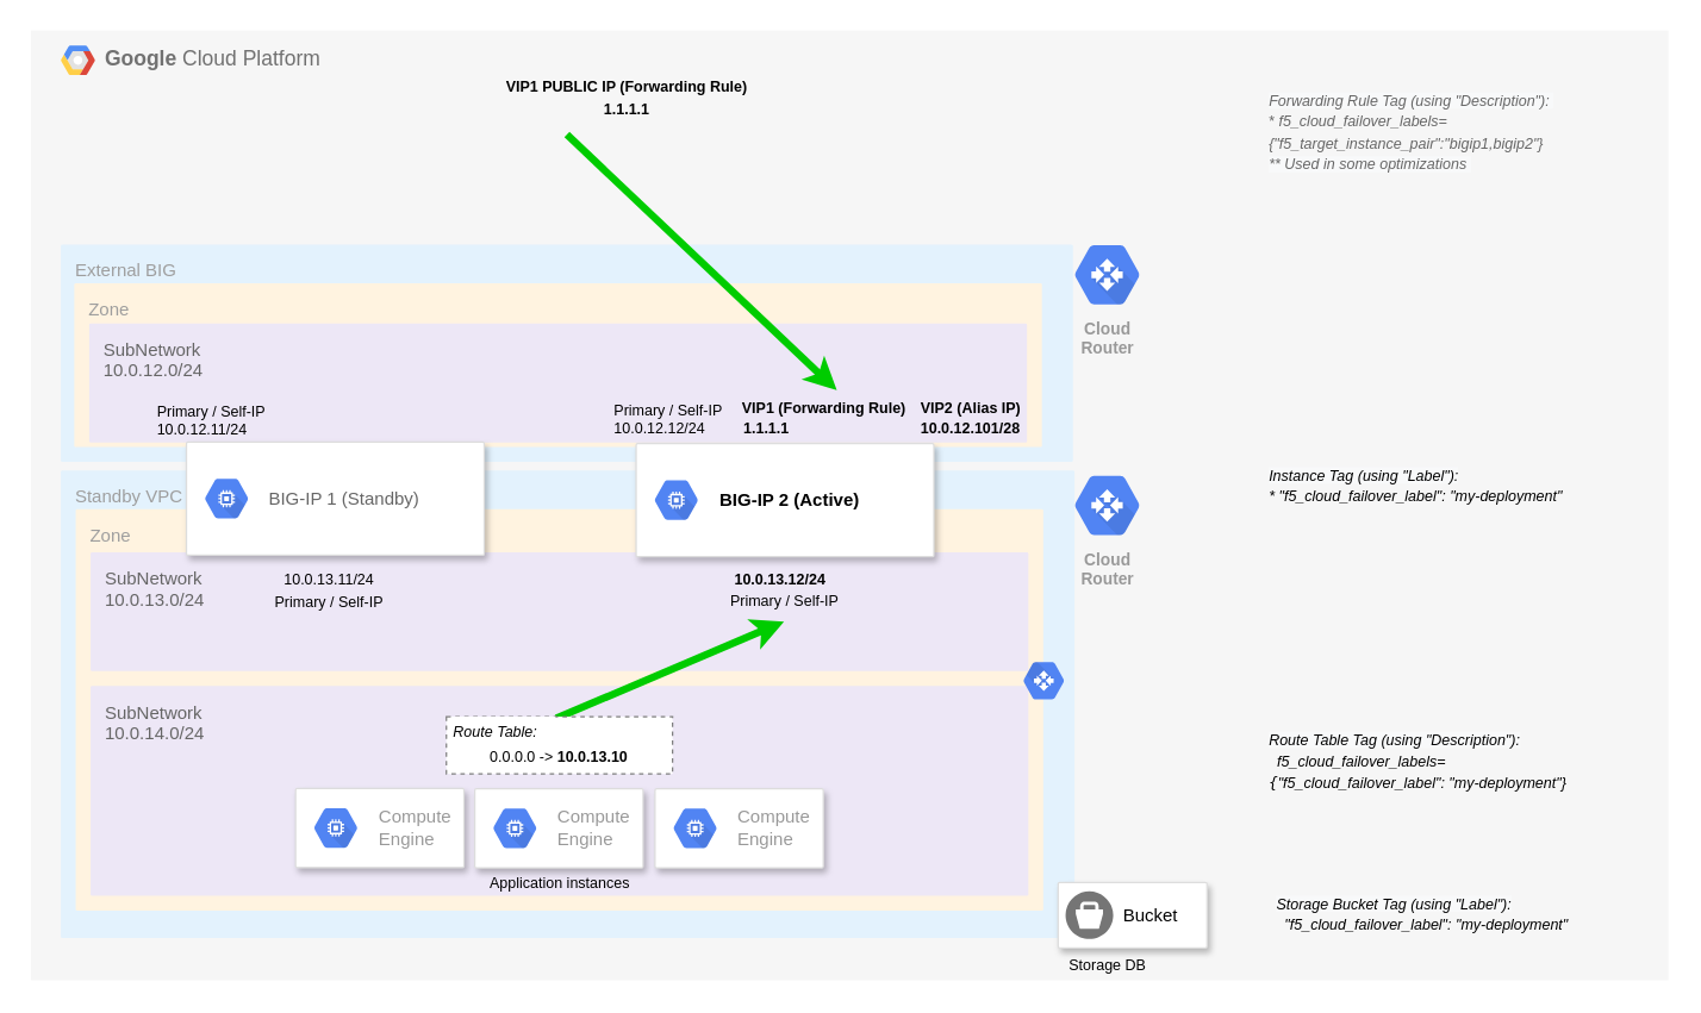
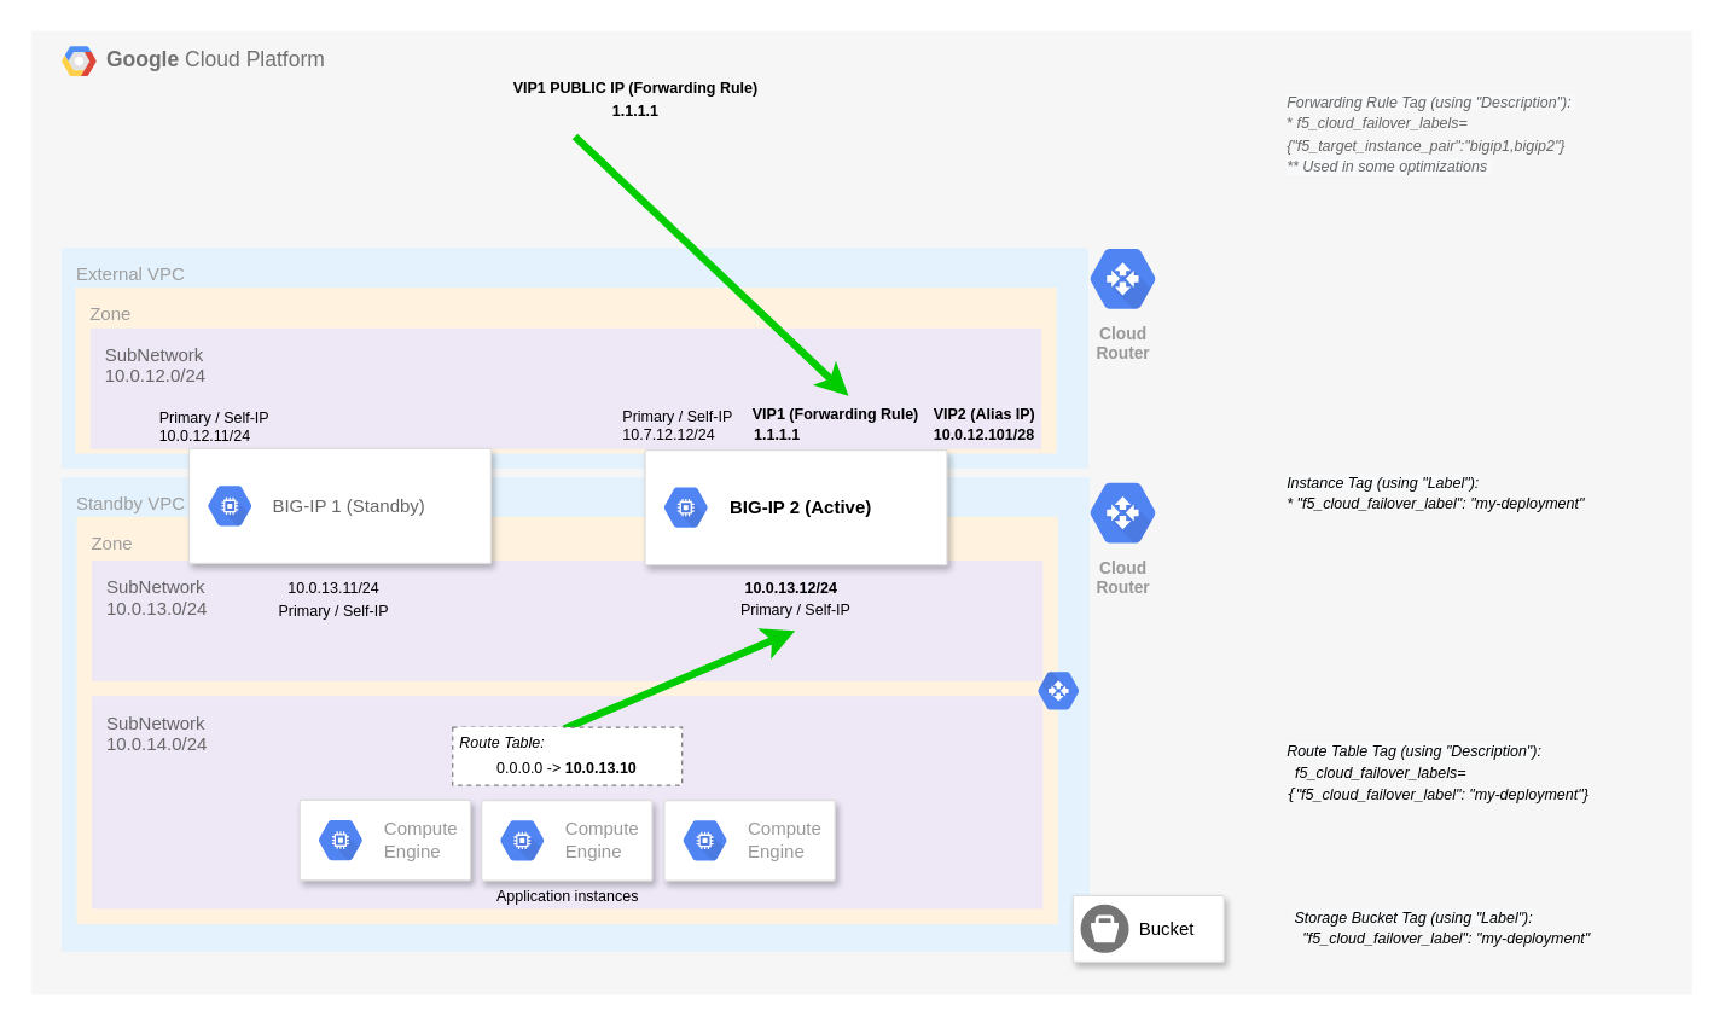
- <mxCell id="4" value="External BIG" style="points=[[0,0,0],[0.25,0,0],[0.5,0,0],[0.75,0,0],[1,0,0],[1,0.25,0],[1,0.5,0],[1,0.75,0],[1,1,0],[0.75,1,0],[0.5,1,0],[0.25,1,0],[0,1,0],[0,0.75,0],[0,0.5,0],[0,0.25,0]];rounded=1;absoluteArcSize=1;arcSize=2;html=1;strokeColor=none;gradientColor=none;shadow=0;dashed=0;fontSize=12;fontColor=#9E9E9E;align=left;verticalAlign=top;spacing=10;spacingTop=-4;fillColor=#E3F2FD;" parent="2" vertex="1"><mxGeometry x="20" y="144.03" width="680" height="145.97" as="geometry" /></mxCell>
+ <mxCell id="4" value="External VPC" style="points=[[0,0,0],[0.25,0,0],[0.5,0,0],[0.75,0,0],[1,0,0],[1,0.25,0],[1,0.5,0],[1,0.75,0],[1,1,0],[0.75,1,0],[0.5,1,0],[0.25,1,0],[0,1,0],[0,0.75,0],[0,0.5,0],[0,0.25,0]];rounded=1;absoluteArcSize=1;arcSize=2;html=1;strokeColor=none;gradientColor=none;shadow=0;dashed=0;fontSize=12;fontColor=#9E9E9E;align=left;verticalAlign=top;spacing=10;spacingTop=-4;fillColor=#E3F2FD;" parent="2" vertex="1"><mxGeometry x="20" y="144.03" width="680" height="145.97" as="geometry" /></mxCell>
- <mxCell id="35" value="&lt;font style=&quot;font-size: 10px&quot;&gt;10.0.12.12/24&lt;/font&gt;" style="text;html=1;align=left;verticalAlign=middle;resizable=0;points=[];autosize=1;" parent="1" vertex="1"><mxGeometry x="410.004" y="276.749" width="80" height="20" as="geometry" /></mxCell>
+ <mxCell id="35" value="&lt;font style=&quot;font-size: 10px&quot;&gt;10.7.12.12/24&lt;/font&gt;" style="text;html=1;align=left;verticalAlign=middle;resizable=0;points=[];autosize=1;" parent="1" vertex="1"><mxGeometry x="410.004" y="276.749" width="80" height="20" as="geometry" /></mxCell>
- <mxCell id="37" value="&lt;font style=&quot;font-size: 10px&quot;&gt;Storage DB&lt;/font&gt;" style="text;html=1;align=center;verticalAlign=middle;resizable=0;points=[];autosize=1;" parent="1" vertex="1"><mxGeometry x="707.844" y="638.499" width="70" height="20" as="geometry" /></mxCell>
